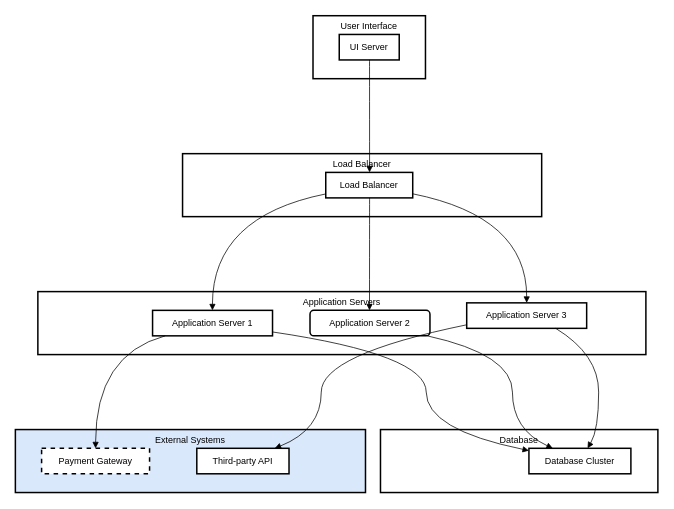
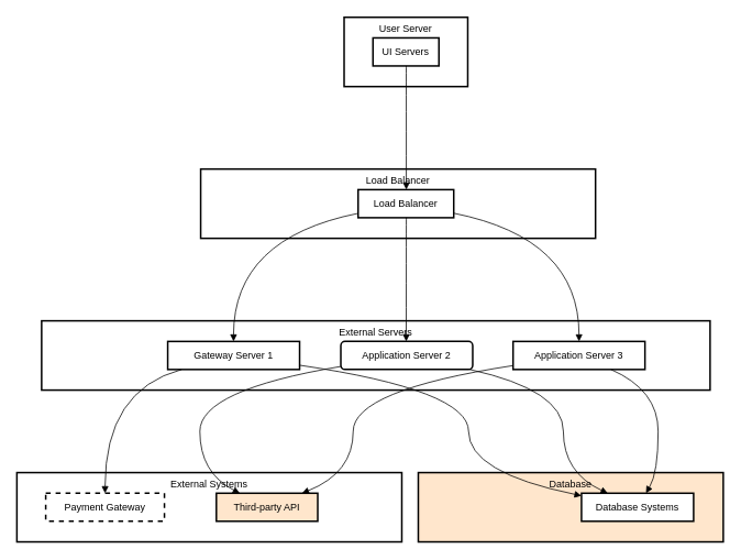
- <mxCell id="13" value="User Interface" style="whiteSpace=wrap;strokeWidth=2;verticalAlign=top;" vertex="1" parent="1"><mxGeometry x="417" width="150" height="84" as="geometry" y="20" /></mxCell>
+ <mxCell id="13" value="User Server" style="whiteSpace=wrap;strokeWidth=2;verticalAlign=top;" vertex="1" parent="1"><mxGeometry x="417" width="150" height="84" as="geometry" y="20" /></mxCell>
- <mxCell id="14" value="UI Server" style="whiteSpace=wrap;strokeWidth=2;" vertex="1" parent="1"><mxGeometry x="452" y="45" width="80" height="34" as="geometry" /></mxCell>
+ <mxCell id="14" value="UI Servers" style="whiteSpace=wrap;strokeWidth=2;" vertex="1" parent="1"><mxGeometry x="452" y="45" width="80" height="34" as="geometry" /></mxCell>
- <mxCell id="7" value="Application Servers" style="whiteSpace=wrap;strokeWidth=2;verticalAlign=top;" vertex="1" parent="1"><mxGeometry x="50" y="388" width="811" height="84" as="geometry" /></mxCell>
+ <mxCell id="7" value="External Servers" style="whiteSpace=wrap;strokeWidth=2;verticalAlign=top;" vertex="1" parent="1"><mxGeometry x="50" y="388" width="811" height="84" as="geometry" /></mxCell>
- <mxCell id="10" value="Application Server 3" style="whiteSpace=wrap;strokeWidth=2;" vertex="1" parent="1"><mxGeometry x="622" y="403" width="160" height="34" as="geometry" /></mxCell>
+ <mxCell id="10" value="Application Server 3" style="whiteSpace=wrap;strokeWidth=2;" vertex="1" parent="1"><mxGeometry x="622" y="413" width="160" height="34" as="geometry" /></mxCell>
- <mxCell id="8" value="Application Server 1" style="whiteSpace=wrap;strokeWidth=2;" vertex="1" parent="1"><mxGeometry x="203" y="413" width="160" height="34" as="geometry" /></mxCell>
+ <mxCell id="8" value="Gateway Server 1" style="whiteSpace=wrap;strokeWidth=2;" vertex="1" parent="1"><mxGeometry x="203" y="413" width="160" height="34" as="geometry" /></mxCell>
+ <mxCell id="22" value="" style="curved=1;startArrow=none;endArrow=block;exitX=-0.002;exitY=0.893;entryX=0.231;entryY=0;" edge="1" parent="1" source="9" target="4"><mxGeometry relative="1" as="geometry"><Array as="points"><mxPoint x="242" y="472" /><mxPoint x="242" y="572" /></Array></mxGeometry></mxCell>
- <mxCell id="2" value="External Systems" style="whiteSpace=wrap;strokeWidth=2;verticalAlign=top;fillColor=#dae8fc;" vertex="1" parent="1"><mxGeometry y="572" width="467" height="84" as="geometry" x="20" /></mxCell>
+ <mxCell id="2" value="External Systems" style="whiteSpace=wrap;strokeWidth=2;verticalAlign=top;" vertex="1" parent="1"><mxGeometry y="572" width="467" height="84" as="geometry" x="20" /></mxCell>
- <mxCell id="4" value="Third-party API" style="whiteSpace=wrap;strokeWidth=2;" vertex="1" parent="1"><mxGeometry x="262" y="597" width="123" height="34" as="geometry" /></mxCell>
+ <mxCell id="4" value="Third-party API" style="whiteSpace=wrap;strokeWidth=2;fillColor=#ffe6cc;" vertex="1" parent="1"><mxGeometry x="262" y="597" width="123" height="34" as="geometry" /></mxCell>
- <mxCell id="5" value="Database" style="whiteSpace=wrap;strokeWidth=2;verticalAlign=top;" vertex="1" parent="1"><mxGeometry x="507" y="572" width="370" height="84" as="geometry" /></mxCell>
+ <mxCell id="5" value="Database" style="whiteSpace=wrap;strokeWidth=2;verticalAlign=top;fillColor=#ffe6cc;" vertex="1" parent="1"><mxGeometry x="507" y="572" width="370" height="84" as="geometry" /></mxCell>
- <mxCell id="6" value="Database Cluster" style="whiteSpace=wrap;strokeWidth=2;" vertex="1" parent="1"><mxGeometry x="705" y="597" width="136" height="34" as="geometry" /></mxCell>
+ <mxCell id="6" value="Database Systems" style="whiteSpace=wrap;strokeWidth=2;" vertex="1" parent="1"><mxGeometry x="705" y="597" width="136" height="34" as="geometry" /></mxCell>
